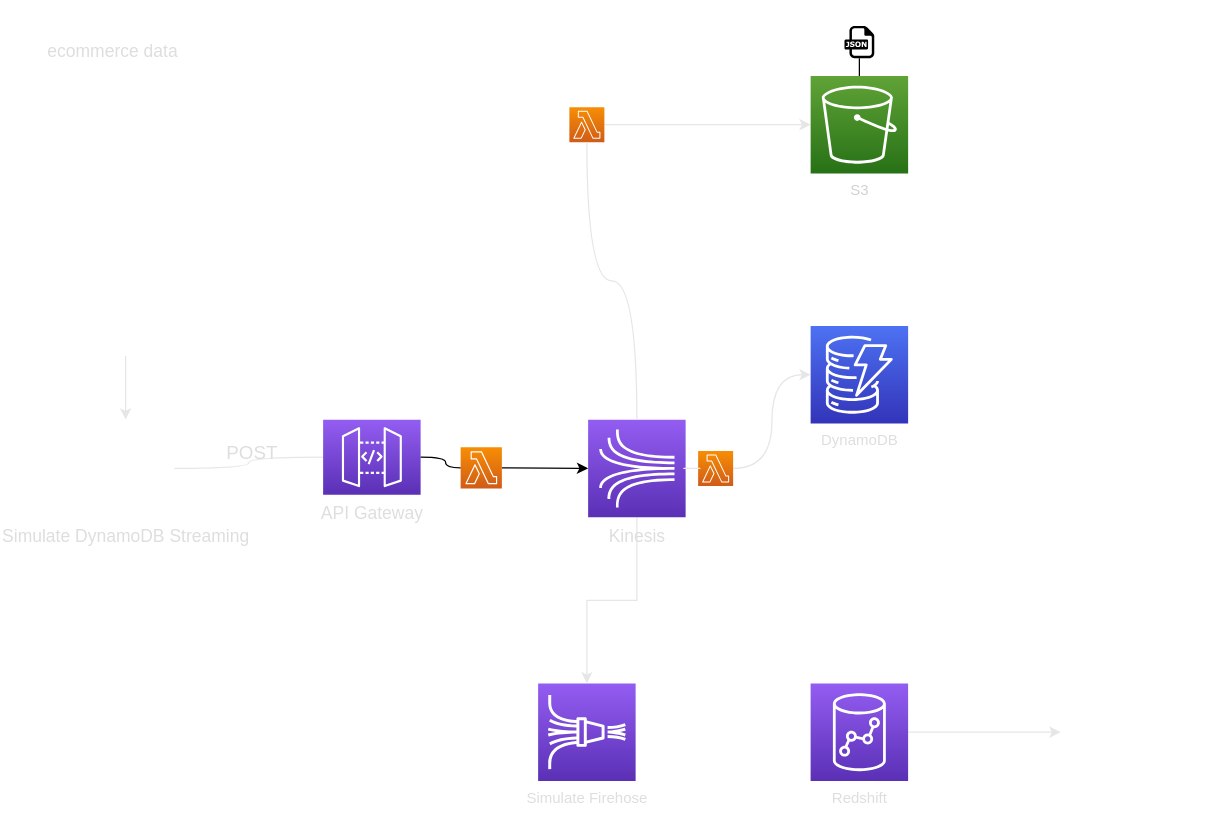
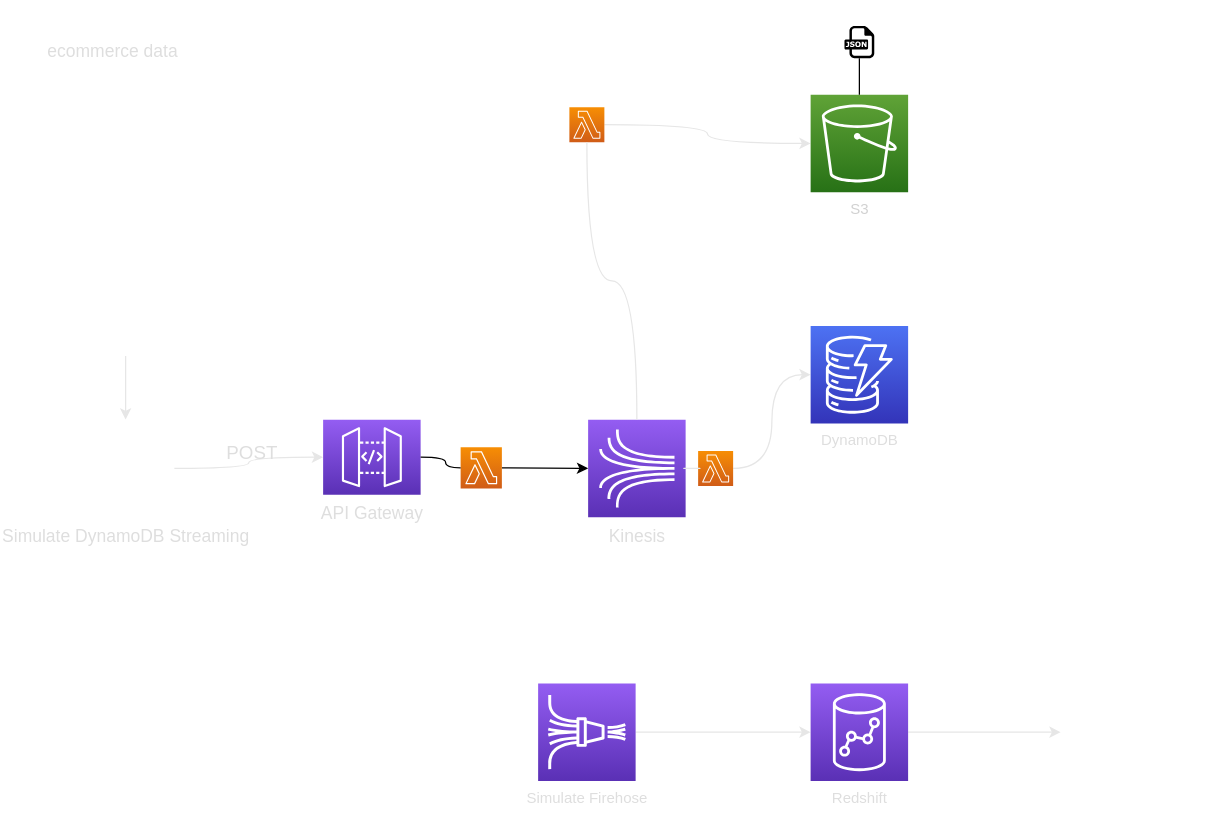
- <mxCell id="16" value="&lt;font color=&quot;#d1d1d1&quot;&gt;S3&lt;/font&gt;" style="points=[[0,0,0],[0.25,0,0],[0.5,0,0],[0.75,0,0],[1,0,0],[0,1,0],[0.25,1,0],[0.5,1,0],[0.75,1,0],[1,1,0],[0,0.25,0],[0,0.5,0],[0,0.75,0],[1,0.25,0],[1,0.5,0],[1,0.75,0]];outlineConnect=0;fontColor=#232F3E;gradientColor=#60A337;gradientDirection=north;fillColor=#277116;strokeColor=#ffffff;dashed=0;verticalLabelPosition=bottom;verticalAlign=top;align=center;html=1;fontSize=12;fontStyle=0;aspect=fixed;shape=mxgraph.aws4.resourceIcon;resIcon=mxgraph.aws4.s3;" parent="1" vertex="1"><mxGeometry x="648" y="60" width="78" height="78" as="geometry" /></mxCell>
+ <mxCell id="16" value="&lt;font color=&quot;#d1d1d1&quot;&gt;S3&lt;/font&gt;" style="points=[[0,0,0],[0.25,0,0],[0.5,0,0],[0.75,0,0],[1,0,0],[0,1,0],[0.25,1,0],[0.5,1,0],[0.75,1,0],[1,1,0],[0,0.25,0],[0,0.5,0],[0,0.75,0],[1,0.25,0],[1,0.5,0],[1,0.75,0]];outlineConnect=0;fontColor=#232F3E;gradientColor=#60A337;gradientDirection=north;fillColor=#277116;strokeColor=#ffffff;dashed=0;verticalLabelPosition=bottom;verticalAlign=top;align=center;html=1;fontSize=12;fontStyle=0;aspect=fixed;shape=mxgraph.aws4.resourceIcon;resIcon=mxgraph.aws4.s3;" parent="1" vertex="1"><mxGeometry x="648" y="75" width="78" height="78" as="geometry" /></mxCell>
- <mxCell id="2" style="edgeStyle=orthogonalEdgeStyle;orthogonalLoop=1;jettySize=auto;html=1;entryX=0;entryY=0.5;entryDx=0;entryDy=0;entryPerimeter=0;fontSize=15;curved=1;strokeColor=#E6E6E6;endArrow=none;" parent="1" source="4" target="8" edge="1"><mxGeometry relative="1" as="geometry" /></mxCell>
+ <mxCell id="2" style="edgeStyle=orthogonalEdgeStyle;orthogonalLoop=1;jettySize=auto;html=1;entryX=0;entryY=0.5;entryDx=0;entryDy=0;entryPerimeter=0;fontSize=15;curved=1;strokeColor=#E6E6E6;" parent="1" source="4" target="8" edge="1"><mxGeometry relative="1" as="geometry" /></mxCell>
- <mxCell id="10" style="edgeStyle=orthogonalEdgeStyle;rounded=0;orthogonalLoop=1;jettySize=auto;html=1;entryX=0.5;entryY=0;entryDx=0;entryDy=0;entryPerimeter=0;strokeColor=#E6E6E6;" parent="1" source="11" target="25" edge="1"><mxGeometry relative="1" as="geometry" /></mxCell>
+ <mxCell id="24" style="edgeStyle=orthogonalEdgeStyle;rounded=0;orthogonalLoop=1;jettySize=auto;html=1;entryX=0;entryY=0.5;entryDx=0;entryDy=0;entryPerimeter=0;strokeColor=#E6E6E6;" parent="1" source="25" target="27" edge="1"><mxGeometry relative="1" as="geometry" /></mxCell>
